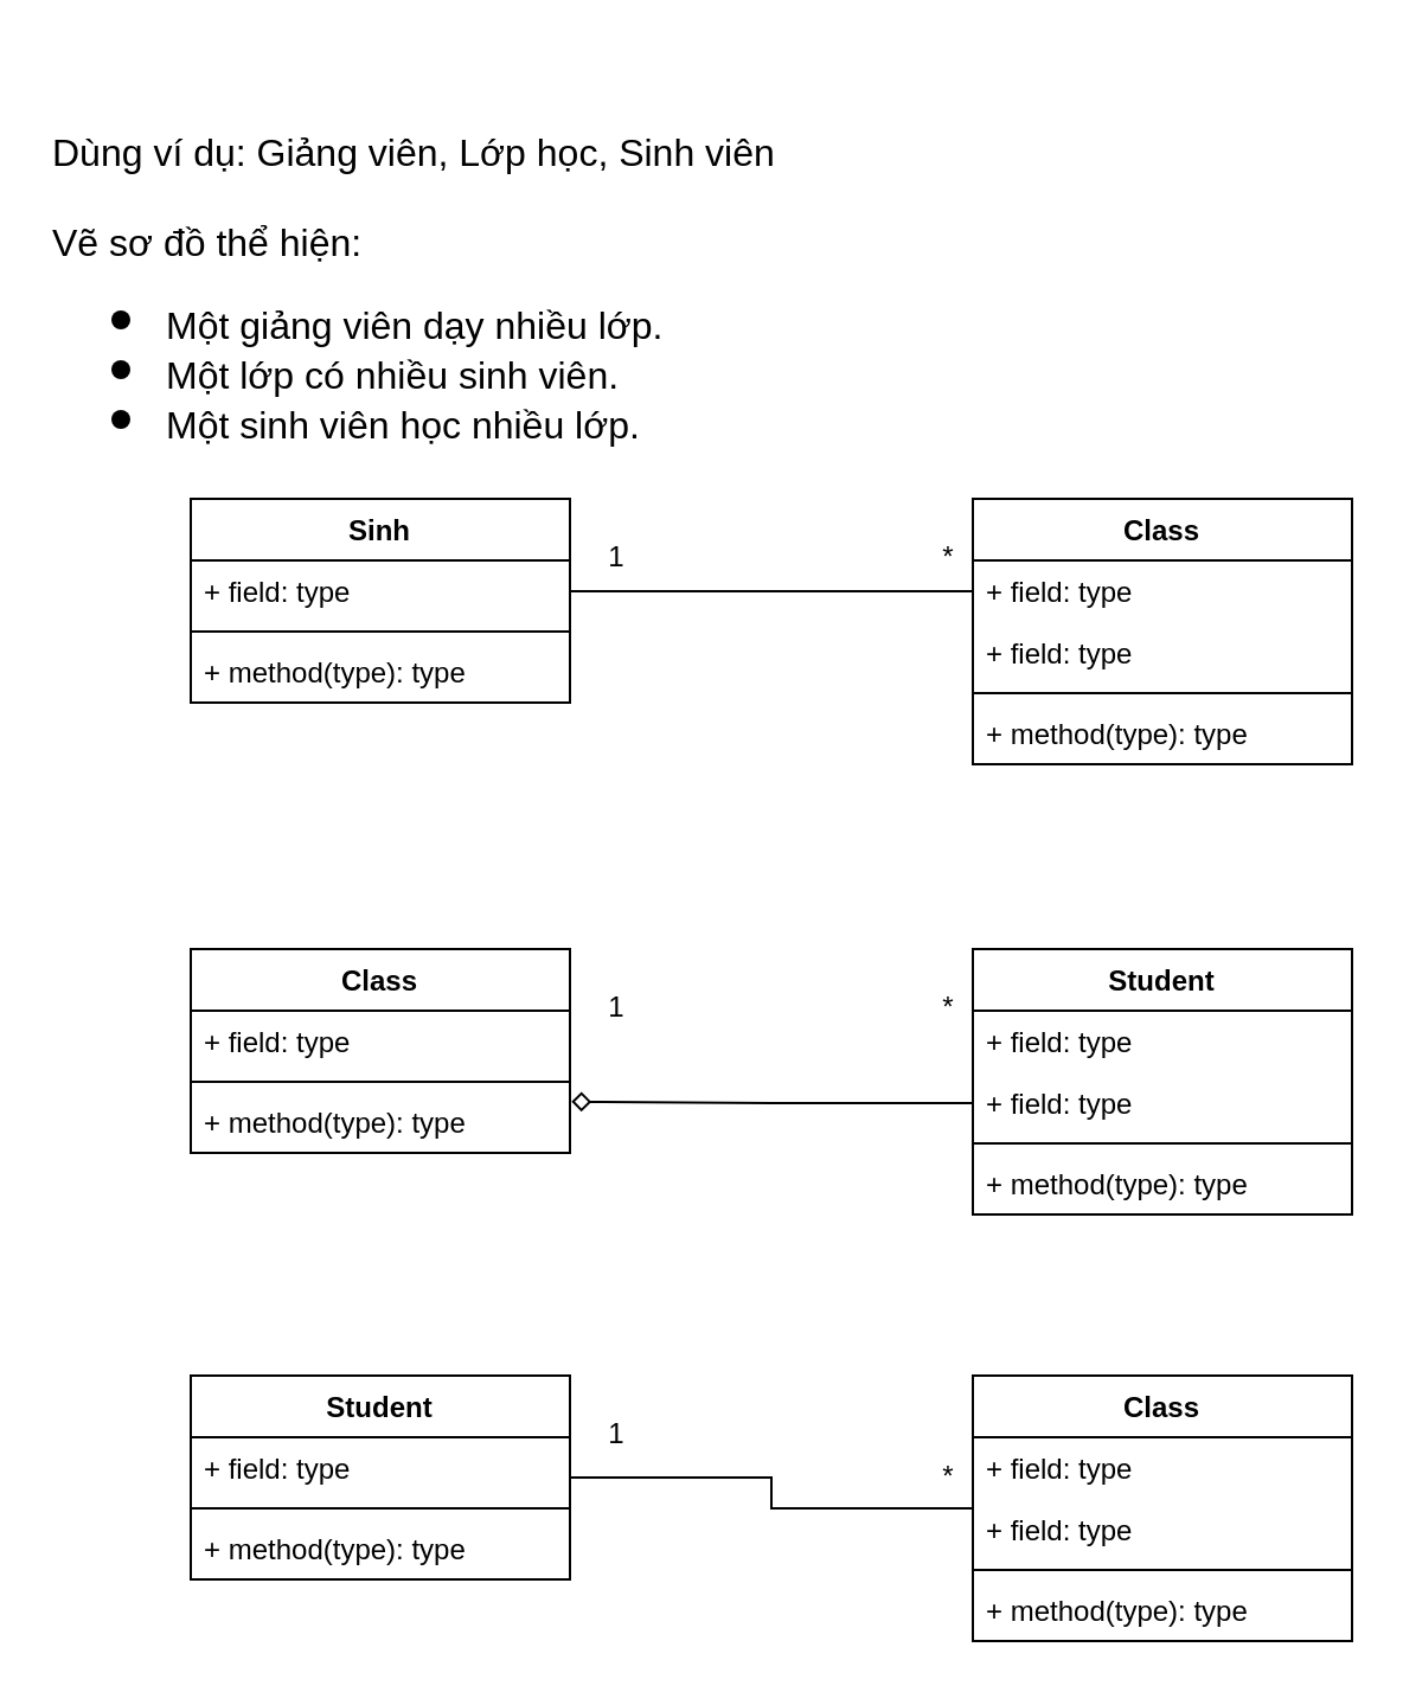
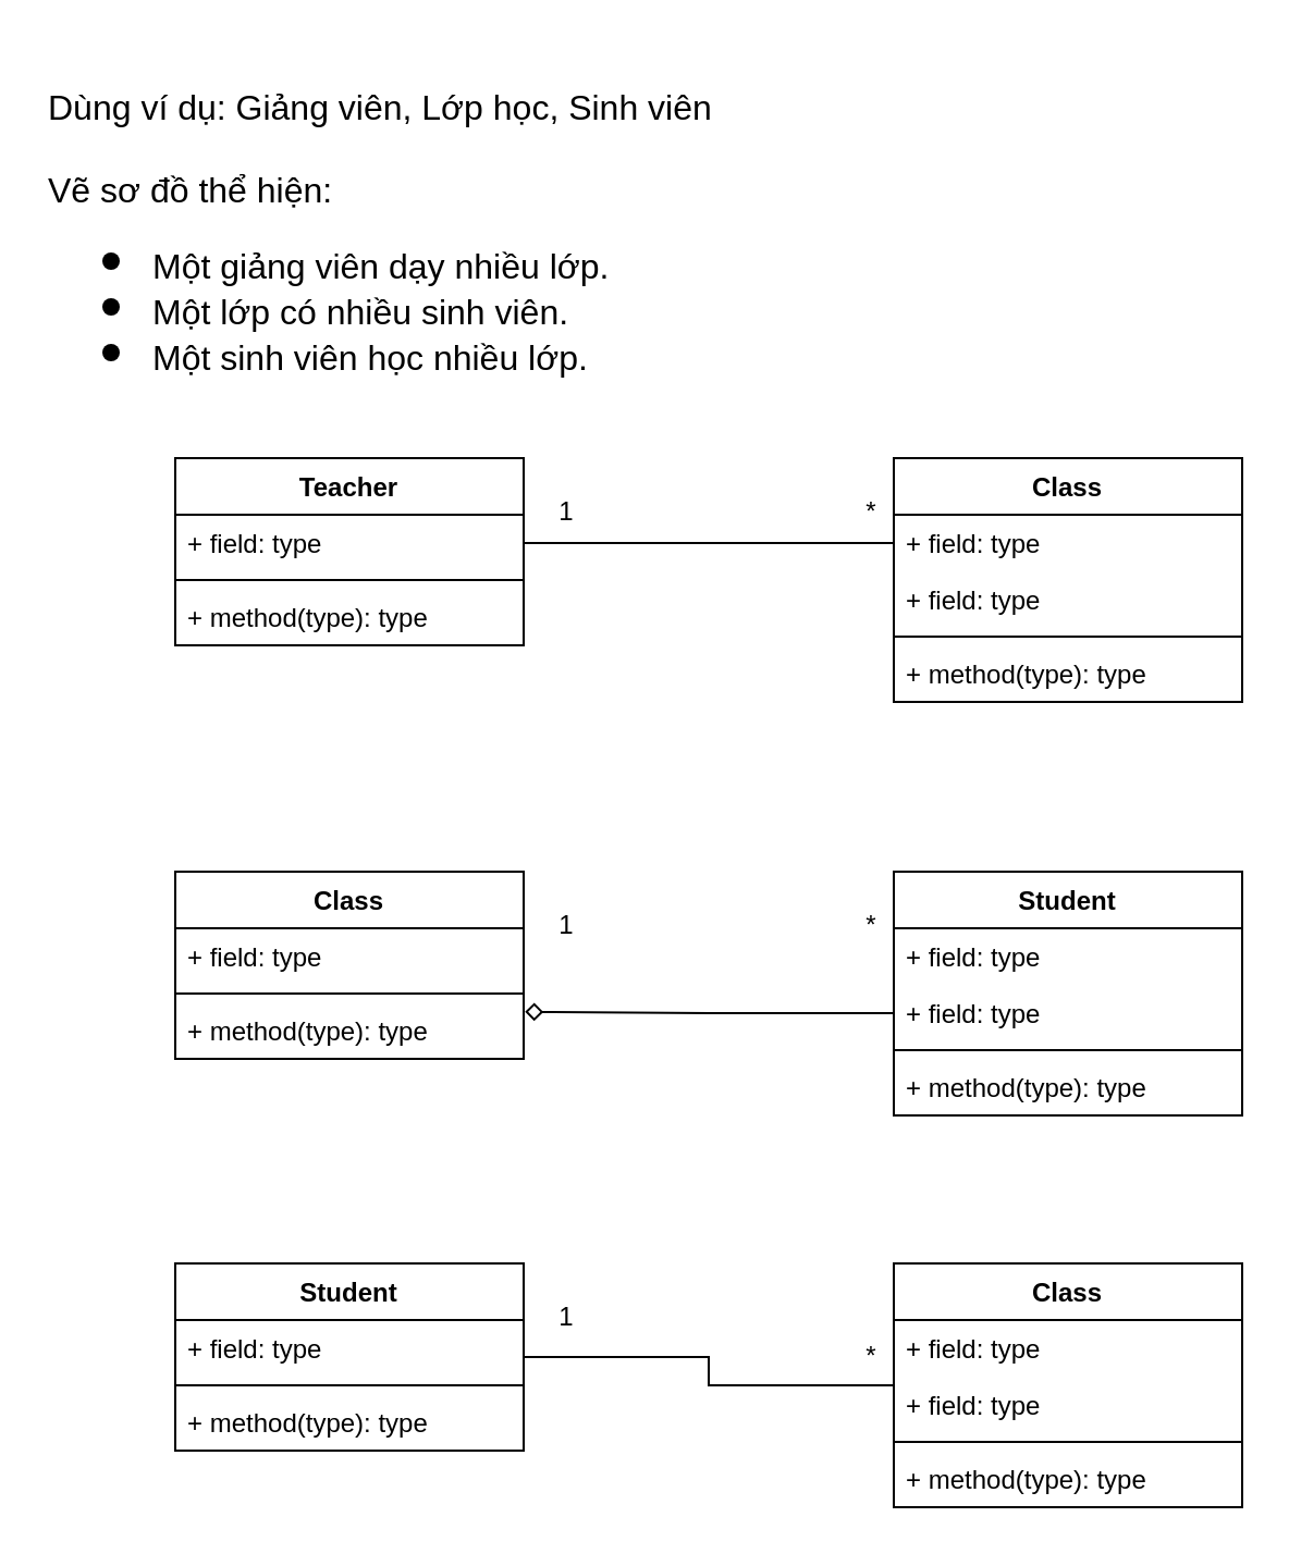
- <mxCell id="2" value="&lt;p dir=&quot;ltr&quot; style=&quot;box-sizing: border-box; margin: 6pt 0px; padding: 0px; color: rgb(0, 0, 0); font-family: SFProDisplay; font-size: 16px; font-style: normal; font-variant-ligatures: normal; font-variant-caps: normal; font-weight: 400; letter-spacing: normal; orphans: 2; text-align: start; text-indent: 0px; text-transform: none; widows: 2; word-spacing: 0px; -webkit-text-stroke-width: 0px; white-space: normal; background-color: rgb(255, 255, 255); text-decoration-thickness: initial; text-decoration-style: initial; text-decoration-color: initial; line-height: 1.8;&quot;&gt;&lt;span style=&quot;box-sizing: border-box; margin: 0px; padding: 0px; background-color: transparent; color: rgb(0, 0, 0); font-family: Arial, sans-serif; font-size: 12pt;&quot;&gt;&lt;span style=&quot;box-sizing: border-box; margin: 0px; padding: 0px; font-style: normal; font-variant: normal; font-weight: 400; text-decoration: none; vertical-align: baseline; white-space: pre-wrap;&quot;&gt;Dùng ví dụ: Giảng viên, Lớp học, Sinh viên&lt;/span&gt;&lt;/span&gt;&lt;/p&gt;&lt;p dir=&quot;ltr&quot; style=&quot;box-sizing: border-box; margin: 6pt 0px; padding: 0px; color: rgb(0, 0, 0); font-family: SFProDisplay; font-size: 16px; font-style: normal; font-variant-ligatures: normal; font-variant-caps: normal; font-weight: 400; letter-spacing: normal; orphans: 2; text-align: start; text-indent: 0px; text-transform: none; widows: 2; word-spacing: 0px; -webkit-text-stroke-width: 0px; white-space: normal; background-color: rgb(255, 255, 255); text-decoration-thickness: initial; text-decoration-style: initial; text-decoration-color: initial; line-height: 1.8;&quot;&gt;&lt;span style=&quot;box-sizing: border-box; margin: 0px; padding: 0px; background-color: transparent; color: rgb(0, 0, 0); font-family: Arial, sans-serif; font-size: 12pt;&quot;&gt;&lt;span style=&quot;box-sizing: border-box; margin: 0px; padding: 0px; font-style: normal; font-variant: normal; font-weight: 400; text-decoration: none; vertical-align: baseline; white-space: pre-wrap;&quot;&gt;Vẽ sơ đồ thể hiện:&lt;/span&gt;&lt;/span&gt;&lt;/p&gt;&lt;ul style=&quot;box-sizing: border-box; margin: 0px; padding: 0px 0px 0px 2rem; list-style: circle; color: rgb(33, 37, 41); font-family: SFProDisplay; font-size: 16px; font-style: normal; font-variant-ligatures: normal; font-variant-caps: normal; font-weight: 400; letter-spacing: normal; orphans: 2; text-align: start; text-indent: 0px; text-transform: none; widows: 2; word-spacing: 0px; -webkit-text-stroke-width: 0px; white-space: normal; background-color: rgb(255, 255, 255); text-decoration-thickness: initial; text-decoration-style: initial; text-decoration-color: initial; padding-inline-start: 48px;&quot;&gt;&lt;li dir=&quot;ltr&quot; aria-level=&quot;1&quot; style=&quot;box-sizing: border-box; margin: 0px; padding: 0px; background-color: transparent; color: rgb(0, 0, 0); font-family: &amp;quot;Noto Sans Symbols&amp;quot;, sans-serif; font-size: 12pt; font-style: normal; font-variant: normal; font-weight: 400; list-style-type: disc; text-decoration: none; vertical-align: baseline; white-space: pre;&quot;&gt;&lt;span style=&quot;box-sizing: border-box; margin: 0px; padding: 0px; background-color: transparent; color: rgb(0, 0, 0); font-family: Arial, sans-serif; font-size: 12pt;&quot;&gt;&lt;span style=&quot;box-sizing: border-box; margin: 0px; padding: 0px; font-style: normal; font-variant: normal; font-weight: 400; text-decoration: none; vertical-align: baseline; white-space: pre-wrap;&quot;&gt;Một giảng viên dạy nhiều lớp.&lt;/span&gt;&lt;/span&gt;&lt;/li&gt;&lt;li dir=&quot;ltr&quot; aria-level=&quot;1&quot; style=&quot;box-sizing: border-box; margin: 0px; padding: 0px; background-color: transparent; color: rgb(0, 0, 0); font-family: &amp;quot;Noto Sans Symbols&amp;quot;, sans-serif; font-size: 12pt; font-style: normal; font-variant: normal; font-weight: 400; list-style-type: disc; text-decoration: none; vertical-align: baseline; white-space: pre;&quot;&gt;&lt;span style=&quot;box-sizing: border-box; margin: 0px; padding: 0px; background-color: transparent; color: rgb(0, 0, 0); font-family: Arial, sans-serif; font-size: 12pt;&quot;&gt;&lt;span style=&quot;box-sizing: border-box; margin: 0px; padding: 0px; font-style: normal; font-variant: normal; font-weight: 400; text-decoration: none; vertical-align: baseline; white-space: pre-wrap;&quot;&gt;Một lớp có nhiều sinh viên.&lt;/span&gt;&lt;/span&gt;&lt;/li&gt;&lt;li dir=&quot;ltr&quot; aria-level=&quot;1&quot; style=&quot;box-sizing: border-box; margin: 0px; padding: 0px; background-color: transparent; color: rgb(0, 0, 0); font-family: &amp;quot;Noto Sans Symbols&amp;quot;, sans-serif; font-size: 12pt; font-style: normal; font-variant: normal; font-weight: 400; list-style-type: disc; text-decoration: none; vertical-align: baseline; white-space: pre;&quot;&gt;&lt;span style=&quot;box-sizing: border-box; margin: 0px; padding: 0px; background-color: transparent; color: rgb(0, 0, 0); font-family: Arial, sans-serif; font-size: 12pt;&quot;&gt;&lt;span style=&quot;box-sizing: border-box; margin: 0px; padding: 0px; font-style: normal; font-variant: normal; font-weight: 400; text-decoration: none; vertical-align: baseline; white-space: pre-wrap;&quot;&gt;Một sinh viên học nhiều lớp.&lt;/span&gt;&lt;/span&gt;&lt;/li&gt;&lt;/ul&gt;" style="text;whiteSpace=wrap;html=1;" vertex="1" parent="1"><mxGeometry x="20" y="35" width="340" height="160" as="geometry" /></mxCell>
+ <mxCell id="2" value="&lt;p dir=&quot;ltr&quot; style=&quot;box-sizing: border-box; margin: 6pt 0px; padding: 0px; color: rgb(0, 0, 0); font-family: SFProDisplay; font-size: 16px; font-style: normal; font-variant-ligatures: normal; font-variant-caps: normal; font-weight: 400; letter-spacing: normal; orphans: 2; text-align: start; text-indent: 0px; text-transform: none; widows: 2; word-spacing: 0px; -webkit-text-stroke-width: 0px; white-space: normal; background-color: rgb(255, 255, 255); text-decoration-thickness: initial; text-decoration-style: initial; text-decoration-color: initial; line-height: 1.8;&quot;&gt;&lt;span style=&quot;box-sizing: border-box; margin: 0px; padding: 0px; background-color: transparent; color: rgb(0, 0, 0); font-family: Arial, sans-serif; font-size: 12pt;&quot;&gt;&lt;span style=&quot;box-sizing: border-box; margin: 0px; padding: 0px; font-style: normal; font-variant: normal; font-weight: 400; text-decoration: none; vertical-align: baseline; white-space: pre-wrap;&quot;&gt;Dùng ví dụ: Giảng viên, Lớp học, Sinh viên&lt;/span&gt;&lt;/span&gt;&lt;/p&gt;&lt;p dir=&quot;ltr&quot; style=&quot;box-sizing: border-box; margin: 6pt 0px; padding: 0px; color: rgb(0, 0, 0); font-family: SFProDisplay; font-size: 16px; font-style: normal; font-variant-ligatures: normal; font-variant-caps: normal; font-weight: 400; letter-spacing: normal; orphans: 2; text-align: start; text-indent: 0px; text-transform: none; widows: 2; word-spacing: 0px; -webkit-text-stroke-width: 0px; white-space: normal; background-color: rgb(255, 255, 255); text-decoration-thickness: initial; text-decoration-style: initial; text-decoration-color: initial; line-height: 1.8;&quot;&gt;&lt;span style=&quot;box-sizing: border-box; margin: 0px; padding: 0px; background-color: transparent; color: rgb(0, 0, 0); font-family: Arial, sans-serif; font-size: 12pt;&quot;&gt;&lt;span style=&quot;box-sizing: border-box; margin: 0px; padding: 0px; font-style: normal; font-variant: normal; font-weight: 400; text-decoration: none; vertical-align: baseline; white-space: pre-wrap;&quot;&gt;Vẽ sơ đồ thể hiện:&lt;/span&gt;&lt;/span&gt;&lt;/p&gt;&lt;ul style=&quot;box-sizing: border-box; margin: 0px; padding: 0px 0px 0px 2rem; list-style: circle; color: rgb(33, 37, 41); font-family: SFProDisplay; font-size: 16px; font-style: normal; font-variant-ligatures: normal; font-variant-caps: normal; font-weight: 400; letter-spacing: normal; orphans: 2; text-align: start; text-indent: 0px; text-transform: none; widows: 2; word-spacing: 0px; -webkit-text-stroke-width: 0px; white-space: normal; background-color: rgb(255, 255, 255); text-decoration-thickness: initial; text-decoration-style: initial; text-decoration-color: initial; padding-inline-start: 48px;&quot;&gt;&lt;li dir=&quot;ltr&quot; aria-level=&quot;1&quot; style=&quot;box-sizing: border-box; margin: 0px; padding: 0px; background-color: transparent; color: rgb(0, 0, 0); font-family: &amp;quot;Noto Sans Symbols&amp;quot;, sans-serif; font-size: 12pt; font-style: normal; font-variant: normal; font-weight: 400; list-style-type: disc; text-decoration: none; vertical-align: baseline; white-space: pre;&quot;&gt;&lt;span style=&quot;box-sizing: border-box; margin: 0px; padding: 0px; background-color: transparent; color: rgb(0, 0, 0); font-family: Arial, sans-serif; font-size: 12pt;&quot;&gt;&lt;span style=&quot;box-sizing: border-box; margin: 0px; padding: 0px; font-style: normal; font-variant: normal; font-weight: 400; text-decoration: none; vertical-align: baseline; white-space: pre-wrap;&quot;&gt;Một giảng viên dạy nhiều lớp.&lt;/span&gt;&lt;/span&gt;&lt;/li&gt;&lt;li dir=&quot;ltr&quot; aria-level=&quot;1&quot; style=&quot;box-sizing: border-box; margin: 0px; padding: 0px; background-color: transparent; color: rgb(0, 0, 0); font-family: &amp;quot;Noto Sans Symbols&amp;quot;, sans-serif; font-size: 12pt; font-style: normal; font-variant: normal; font-weight: 400; list-style-type: disc; text-decoration: none; vertical-align: baseline; white-space: pre;&quot;&gt;&lt;span style=&quot;box-sizing: border-box; margin: 0px; padding: 0px; background-color: transparent; color: rgb(0, 0, 0); font-family: Arial, sans-serif; font-size: 12pt;&quot;&gt;&lt;span style=&quot;box-sizing: border-box; margin: 0px; padding: 0px; font-style: normal; font-variant: normal; font-weight: 400; text-decoration: none; vertical-align: baseline; white-space: pre-wrap;&quot;&gt;Một lớp có nhiều sinh viên.&lt;/span&gt;&lt;/span&gt;&lt;/li&gt;&lt;li dir=&quot;ltr&quot; aria-level=&quot;1&quot; style=&quot;box-sizing: border-box; margin: 0px; padding: 0px; background-color: transparent; color: rgb(0, 0, 0); font-family: &amp;quot;Noto Sans Symbols&amp;quot;, sans-serif; font-size: 12pt; font-style: normal; font-variant: normal; font-weight: 400; list-style-type: disc; text-decoration: none; vertical-align: baseline; white-space: pre;&quot;&gt;&lt;span style=&quot;box-sizing: border-box; margin: 0px; padding: 0px; background-color: transparent; color: rgb(0, 0, 0); font-family: Arial, sans-serif; font-size: 12pt;&quot;&gt;&lt;span style=&quot;box-sizing: border-box; margin: 0px; padding: 0px; font-style: normal; font-variant: normal; font-weight: 400; text-decoration: none; vertical-align: baseline; white-space: pre-wrap;&quot;&gt;Một sinh viên học nhiều lớp.&lt;/span&gt;&lt;/span&gt;&lt;/li&gt;&lt;/ul&gt;" style="text;whiteSpace=wrap;html=1;" vertex="1" parent="1"><mxGeometry x="20" y="20" width="340" height="160" as="geometry" /></mxCell>
- <mxCell id="3" value="Sinh" style="swimlane;fontStyle=1;align=center;verticalAlign=top;childLayout=stackLayout;horizontal=1;startSize=26;horizontalStack=0;resizeParent=1;resizeParentMax=0;resizeLast=0;collapsible=1;marginBottom=0;whiteSpace=wrap;html=1;" vertex="1" parent="1"><mxGeometry x="80" y="210" width="160" height="86" as="geometry" /></mxCell>
+ <mxCell id="3" value="Teacher" style="swimlane;fontStyle=1;align=center;verticalAlign=top;childLayout=stackLayout;horizontal=1;startSize=26;horizontalStack=0;resizeParent=1;resizeParentMax=0;resizeLast=0;collapsible=1;marginBottom=0;whiteSpace=wrap;html=1;" vertex="1" parent="1"><mxGeometry x="80" y="210" width="160" height="86" as="geometry" /></mxCell>
